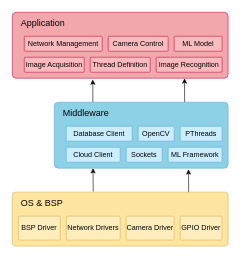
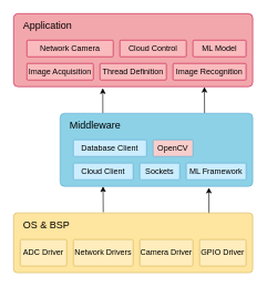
- <mxCell id="21" value="Network Management" style="rounded=1;whiteSpace=wrap;html=1;align=center;verticalAlign=middle;arcSize=6;strokeColor=#C41949;fillColor=#FABBBE;" parent="1" vertex="1"><mxGeometry x="40" y="60" width="130" height="25" as="geometry" /></mxCell>
+ <mxCell id="21" value="Network Camera" style="rounded=1;whiteSpace=wrap;html=1;align=center;verticalAlign=middle;arcSize=6;strokeColor=#C41949;fillColor=#FABBBE;" parent="1" vertex="1"><mxGeometry x="40" y="60" width="130" height="25" as="geometry" /></mxCell>
- <mxCell id="20" value="Camera Control" style="rounded=1;whiteSpace=wrap;html=1;align=center;verticalAlign=middle;arcSize=6;strokeColor=#C41949;fillColor=#FABBBE;" parent="1" vertex="1"><mxGeometry x="180" y="60" width="100" height="25" as="geometry" /></mxCell>
+ <mxCell id="20" value="Cloud Control" style="rounded=1;whiteSpace=wrap;html=1;align=center;verticalAlign=middle;arcSize=6;strokeColor=#C41949;fillColor=#FABBBE;" parent="1" vertex="1"><mxGeometry x="180" y="60" width="100" height="25" as="geometry" /></mxCell>
- <mxCell id="18" value="OpenCV" style="rounded=1;whiteSpace=wrap;html=1;align=center;verticalAlign=middle;arcSize=6;strokeColor=#5EAAD6;fillColor=#CBEDFE;" parent="1" vertex="1"><mxGeometry x="230" y="210" width="60" height="25" as="geometry" /></mxCell>
+ <mxCell id="18" value="OpenCV" style="rounded=1;whiteSpace=wrap;html=1;align=center;verticalAlign=middle;arcSize=6;strokeColor=#5EAAD6;fillColor=#f8cecc;" parent="1" vertex="1"><mxGeometry x="230" y="210" width="60" height="25" as="geometry" /></mxCell>
- <mxCell id="12" value="PThreads" style="rounded=1;whiteSpace=wrap;html=1;align=center;verticalAlign=middle;arcSize=6;strokeColor=#5EAAD6;fillColor=#CBEDFE;" parent="1" vertex="1"><mxGeometry x="300" y="210" width="70" height="25" as="geometry" /></mxCell>
- <mxCell id="16" value="BSP Driver" style="rounded=1;whiteSpace=wrap;html=1;align=center;verticalAlign=middle;arcSize=6;strokeColor=#d6b656;fillColor=#FFEDBD;" parent="1" vertex="1"><mxGeometry x="30" y="360" width="70" height="40" as="geometry" /></mxCell>
+ <mxCell id="16" value="ADC Driver" style="rounded=1;whiteSpace=wrap;html=1;align=center;verticalAlign=middle;arcSize=6;strokeColor=#d6b656;fillColor=#FFEDBD;" parent="1" vertex="1"><mxGeometry x="30" y="360" width="70" height="40" as="geometry" /></mxCell>
